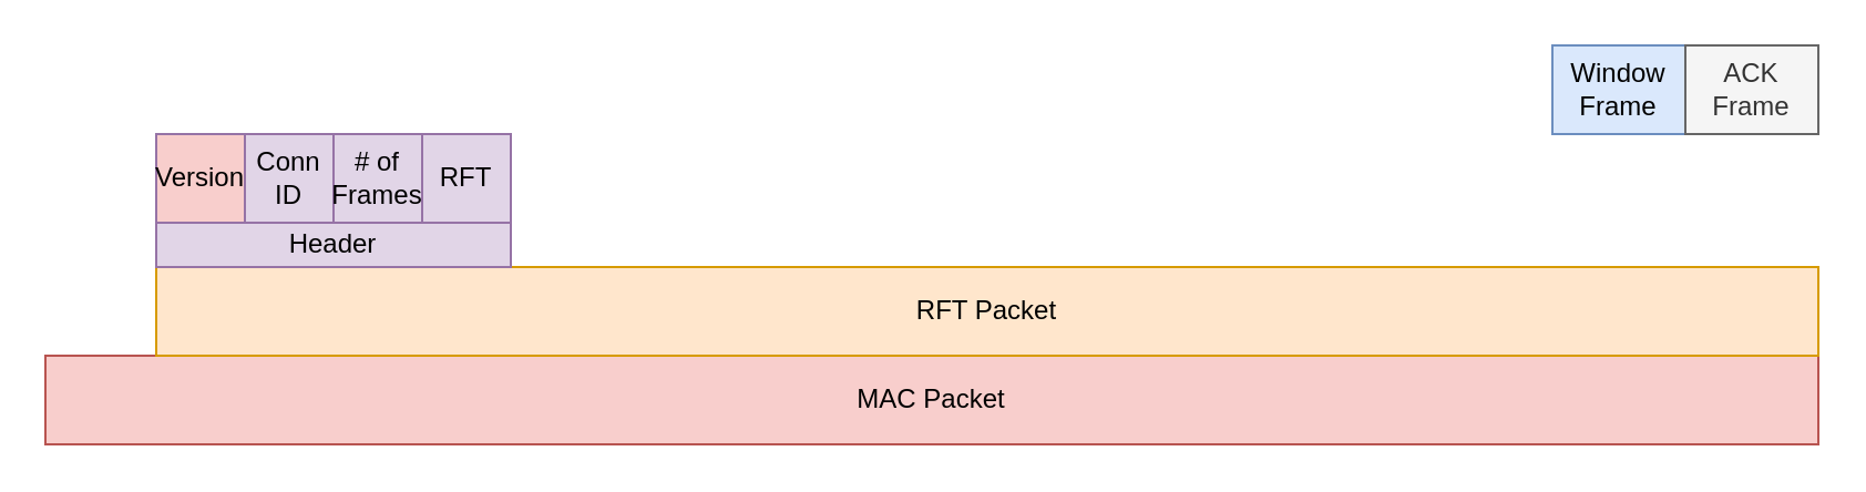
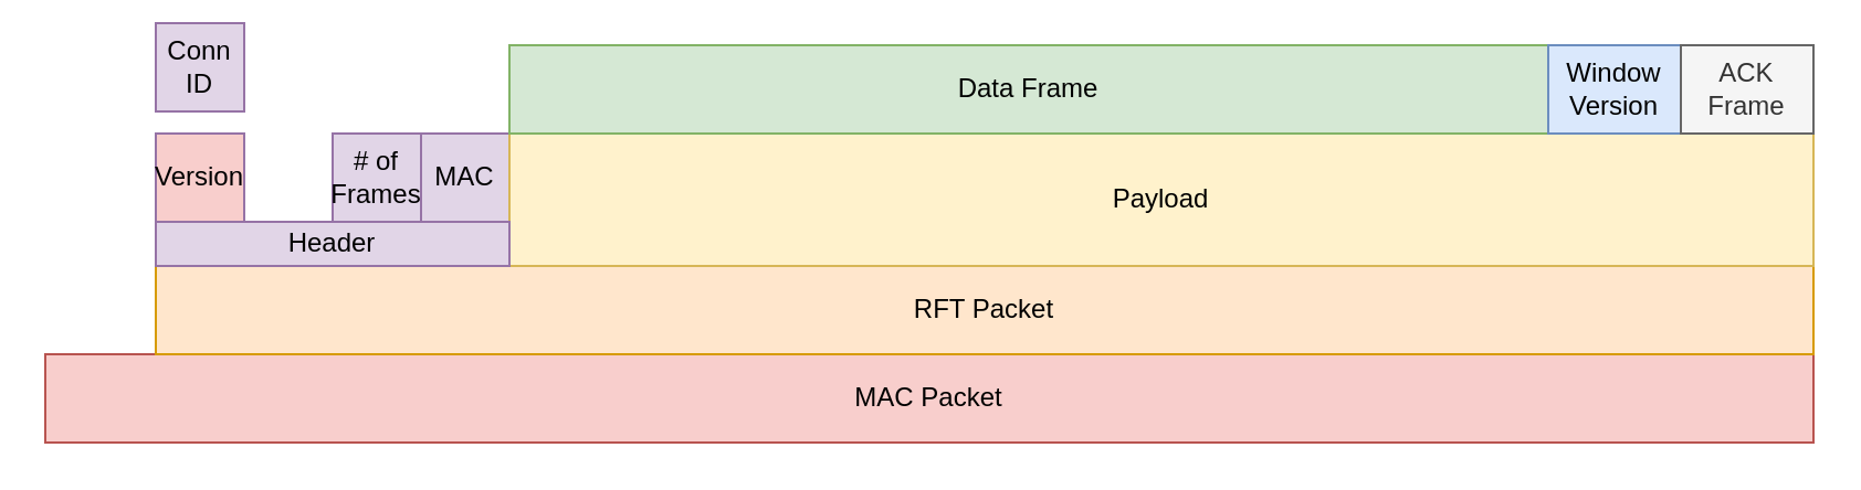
+ <mxCell id="10" value="Data Frame" style="rounded=0;whiteSpace=wrap;html=1;fillColor=#d5e8d4;strokeColor=#82b366;" vertex="1" parent="1"><mxGeometry x="230" y="20" width="470" height="40" as="geometry" /></mxCell>
- <mxCell id="11" value="Window&lt;div&gt;Frame&lt;/div&gt;" style="rounded=0;whiteSpace=wrap;html=1;fillColor=#dae8fc;strokeColor=#6c8ebf;" vertex="1" parent="1"><mxGeometry x="700" y="20" width="60" height="40" as="geometry" /></mxCell>
+ <mxCell id="11" value="Window&lt;div&gt;Version&lt;/div&gt;" style="rounded=0;whiteSpace=wrap;html=1;fillColor=#dae8fc;strokeColor=#6c8ebf;" vertex="1" parent="1"><mxGeometry x="700" y="20" width="60" height="40" as="geometry" /></mxCell>
- <mxCell id="5" value="Conn&lt;div&gt;ID&lt;/div&gt;" style="rounded=0;whiteSpace=wrap;html=1;fillColor=#e1d5e7;strokeColor=#9673a6;" vertex="1" parent="1"><mxGeometry x="110" y="60" width="40" height="40" as="geometry" /></mxCell>
+ <mxCell id="5" value="Conn&lt;div&gt;ID&lt;/div&gt;" style="rounded=0;whiteSpace=wrap;html=1;fillColor=#e1d5e7;strokeColor=#9673a6;" vertex="1" parent="1"><mxGeometry x="70" y="10" width="40" height="40" as="geometry" /></mxCell>
- <mxCell id="7" value="&lt;div&gt;&lt;span style=&quot;background-color: initial;&quot;&gt;RFT&lt;/span&gt;&lt;br&gt;&lt;/div&gt;" style="rounded=0;whiteSpace=wrap;html=1;fillColor=#e1d5e7;strokeColor=#9673a6;" vertex="1" parent="1"><mxGeometry x="190" y="60" width="40" height="40" as="geometry" /></mxCell>
+ <mxCell id="7" value="&lt;div&gt;&lt;span style=&quot;background-color: initial;&quot;&gt;MAC&lt;/span&gt;&lt;br&gt;&lt;/div&gt;" style="rounded=0;whiteSpace=wrap;html=1;fillColor=#e1d5e7;strokeColor=#9673a6;" vertex="1" parent="1"><mxGeometry x="190" y="60" width="40" height="40" as="geometry" /></mxCell>
+ <mxCell id="8" value="Payload" style="rounded=0;whiteSpace=wrap;html=1;fillColor=#fff2cc;strokeColor=#d6b656;" vertex="1" parent="1"><mxGeometry x="230" y="60" width="590" height="60" as="geometry" /></mxCell>
